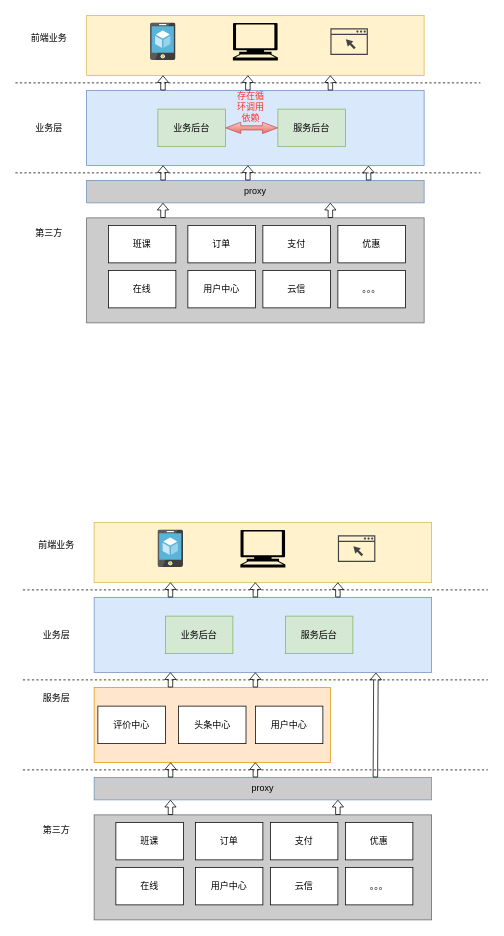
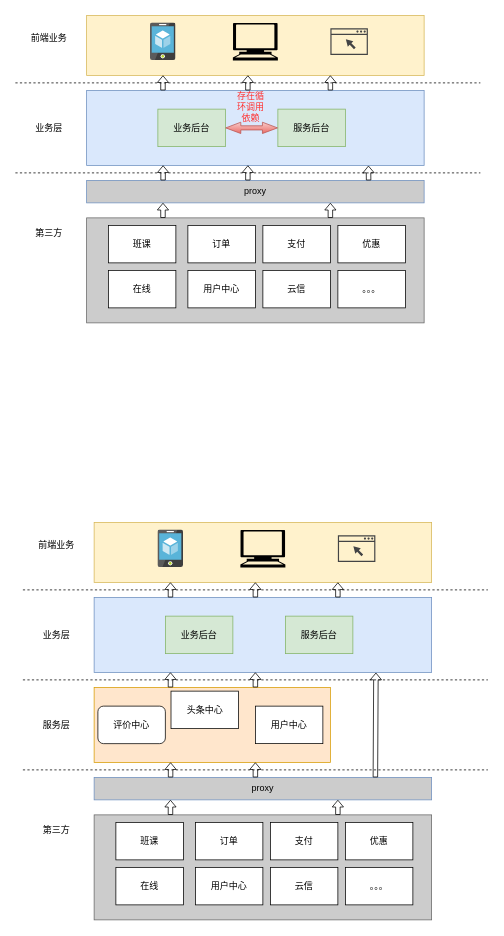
- <mxCell id="34" value="服务层" style="text;html=1;strokeColor=none;fillColor=none;align=center;verticalAlign=middle;whiteSpace=wrap;rounded=0;" parent="1" vertex="1"><mxGeometry x="40" y="921" width="70" height="20" as="geometry" /></mxCell>
+ <mxCell id="34" value="服务层" style="text;html=1;strokeColor=none;fillColor=none;align=center;verticalAlign=middle;whiteSpace=wrap;rounded=0;" parent="1" vertex="1"><mxGeometry x="40" y="956" width="70" height="20" as="geometry" /></mxCell>
- <mxCell id="45" value="评价中心" style="rounded=0;whiteSpace=wrap;html=1;" parent="1" vertex="1"><mxGeometry x="130" y="941" width="90" height="50" as="geometry" /></mxCell>
+ <mxCell id="45" value="评价中心" style="whiteSpace=wrap;html=1;rounded=1;" parent="1" vertex="1"><mxGeometry x="130" y="941" width="90" height="50" as="geometry" /></mxCell>
- <mxCell id="46" value="头条中心" style="rounded=0;whiteSpace=wrap;html=1;" parent="1" vertex="1"><mxGeometry x="237.5" y="941" width="90" height="50" as="geometry" /></mxCell>
+ <mxCell id="46" value="头条中心" style="rounded=0;whiteSpace=wrap;html=1;" parent="1" vertex="1"><mxGeometry x="227.5" y="921" width="90" height="50" as="geometry" /></mxCell>
